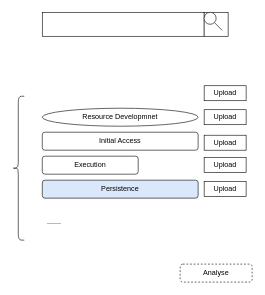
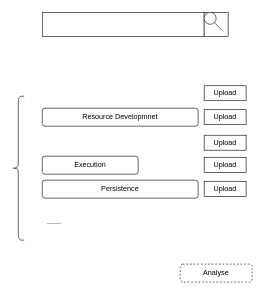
- <mxCell id="8" value="Resource Developmnet" style="ellipse;whiteSpace=wrap;html=1;" vertex="1" parent="1"><mxGeometry x="70" y="180" width="260" height="30" as="geometry" /></mxCell>
+ <mxCell id="8" value="Resource Developmnet" style="rounded=1;whiteSpace=wrap;html=1;" vertex="1" parent="1"><mxGeometry x="70" y="180" width="260" height="30" as="geometry" /></mxCell>
- <mxCell id="9" value="Initial Access" style="rounded=1;whiteSpace=wrap;html=1;" vertex="1" parent="1"><mxGeometry x="70" y="220" width="260" height="30" as="geometry" /></mxCell>
- <mxCell id="7" value="Persistence" style="rounded=1;whiteSpace=wrap;html=1;fillColor=#dae8fc;" vertex="1" parent="1"><mxGeometry x="70" y="300" width="260" height="30" as="geometry" /></mxCell>
+ <mxCell id="7" value="Persistence" style="rounded=1;whiteSpace=wrap;html=1;" vertex="1" parent="1"><mxGeometry x="70" y="300" width="260" height="30" as="geometry" /></mxCell>
